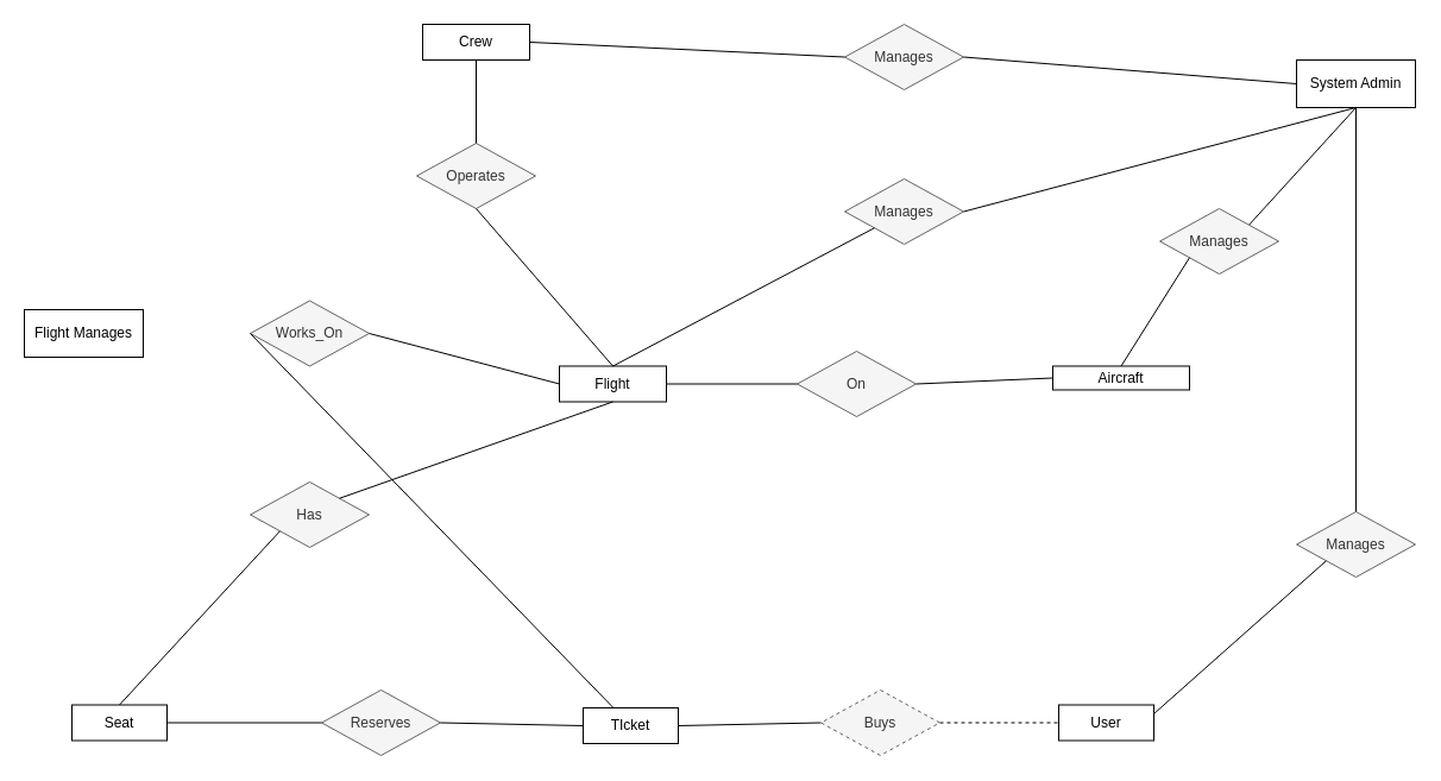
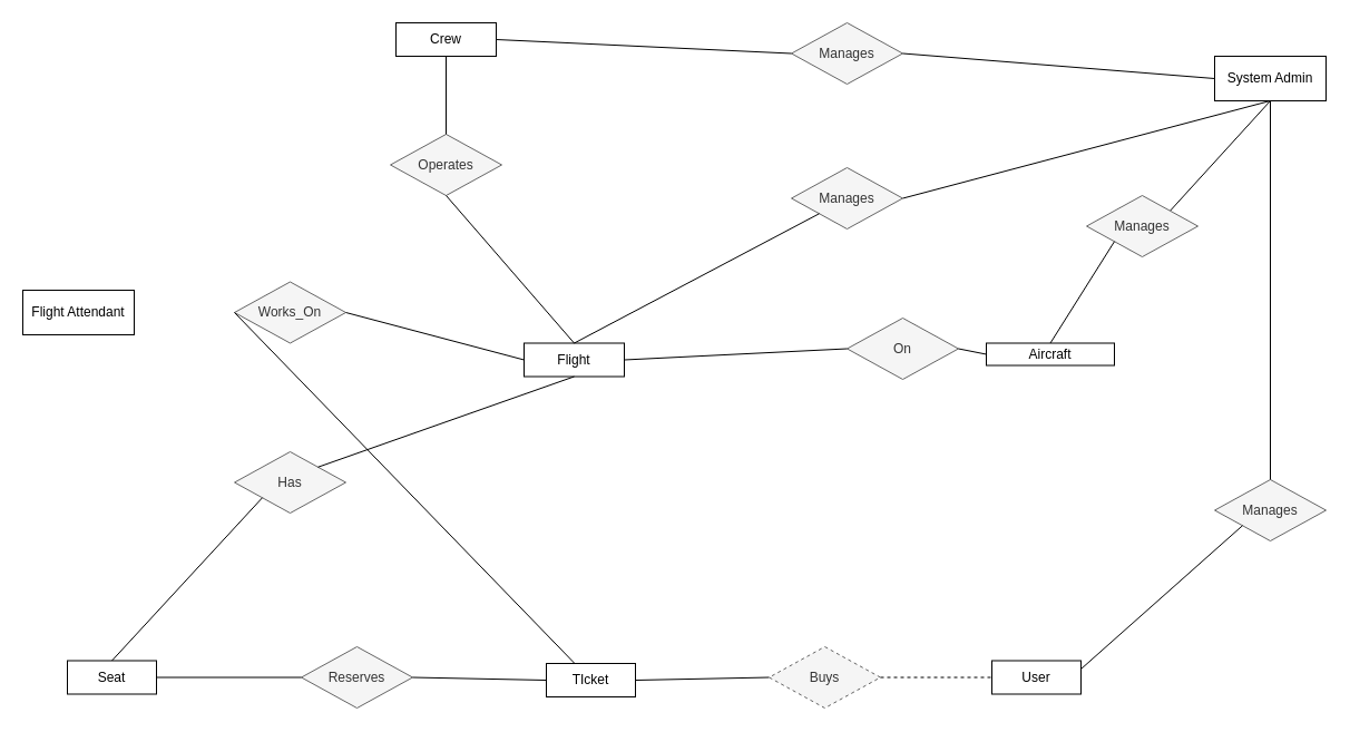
- <mxCell id="9" value="Flight Manages" style="rounded=0;whiteSpace=wrap;html=1;" vertex="1" parent="1"><mxGeometry x="20" y="260" width="100" height="40" as="geometry" /></mxCell>
+ <mxCell id="9" value="Flight Attendant" style="rounded=0;whiteSpace=wrap;html=1;" vertex="1" parent="1"><mxGeometry x="20" y="260" width="100" height="40" as="geometry" /></mxCell>
- <mxCell id="13" value="On" style="rhombus;whiteSpace=wrap;html=1;fillColor=#f5f5f5;fontColor=#333333;strokeColor=#666666;" vertex="1" parent="1"><mxGeometry x="670" y="295" width="100" height="55" as="geometry" /></mxCell>
+ <mxCell id="13" value="On" style="rhombus;whiteSpace=wrap;html=1;fillColor=#f5f5f5;fontColor=#333333;strokeColor=#666666;" vertex="1" parent="1"><mxGeometry x="760" y="285" width="100" height="55" as="geometry" /></mxCell>
